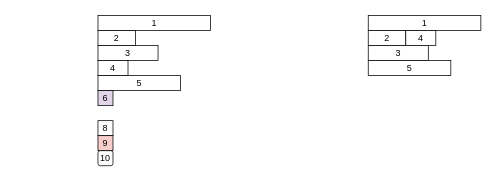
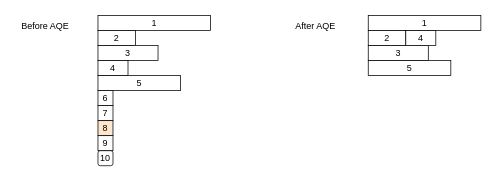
+ <mxCell id="3" value="Before AQE" style="text;html=1;strokeColor=none;fillColor=none;align=center;verticalAlign=middle;whiteSpace=wrap;rounded=0;" vertex="1" parent="1"><mxGeometry x="20" y="20" width="80" height="30" as="geometry" /></mxCell>
+ <mxCell id="14" value="After AQE" style="text;html=1;strokeColor=none;fillColor=none;align=center;verticalAlign=middle;whiteSpace=wrap;rounded=0;" vertex="1" parent="1"><mxGeometry x="380" y="20" width="80" height="30" as="geometry" /></mxCell>
- <mxCell id="8" value="6" style="rounded=0;whiteSpace=wrap;html=1;fillColor=#e1d5e7;" vertex="1" parent="1"><mxGeometry x="130" y="120" width="20" height="20" as="geometry" /></mxCell>
+ <mxCell id="8" value="6" style="rounded=0;whiteSpace=wrap;html=1;" vertex="1" parent="1"><mxGeometry x="130" y="120" width="20" height="20" as="geometry" /></mxCell>
+ <mxCell id="9" value="7" style="rounded=0;whiteSpace=wrap;html=1;" vertex="1" parent="1"><mxGeometry x="130" y="140" width="20" height="20" as="geometry" /></mxCell>
- <mxCell id="10" value="8" style="rounded=0;whiteSpace=wrap;html=1;" vertex="1" parent="1"><mxGeometry x="130" y="160" width="20" height="20" as="geometry" /></mxCell>
+ <mxCell id="10" value="8" style="rounded=0;whiteSpace=wrap;html=1;fillColor=#ffe6cc;" vertex="1" parent="1"><mxGeometry x="130" y="160" width="20" height="20" as="geometry" /></mxCell>
- <mxCell id="11" value="9" style="rounded=0;whiteSpace=wrap;html=1;fillColor=#f8cecc;" vertex="1" parent="1"><mxGeometry x="130" y="180" width="20" height="20" as="geometry" /></mxCell>
+ <mxCell id="11" value="9" style="rounded=0;whiteSpace=wrap;html=1;" vertex="1" parent="1"><mxGeometry x="130" y="180" width="20" height="20" as="geometry" /></mxCell>
